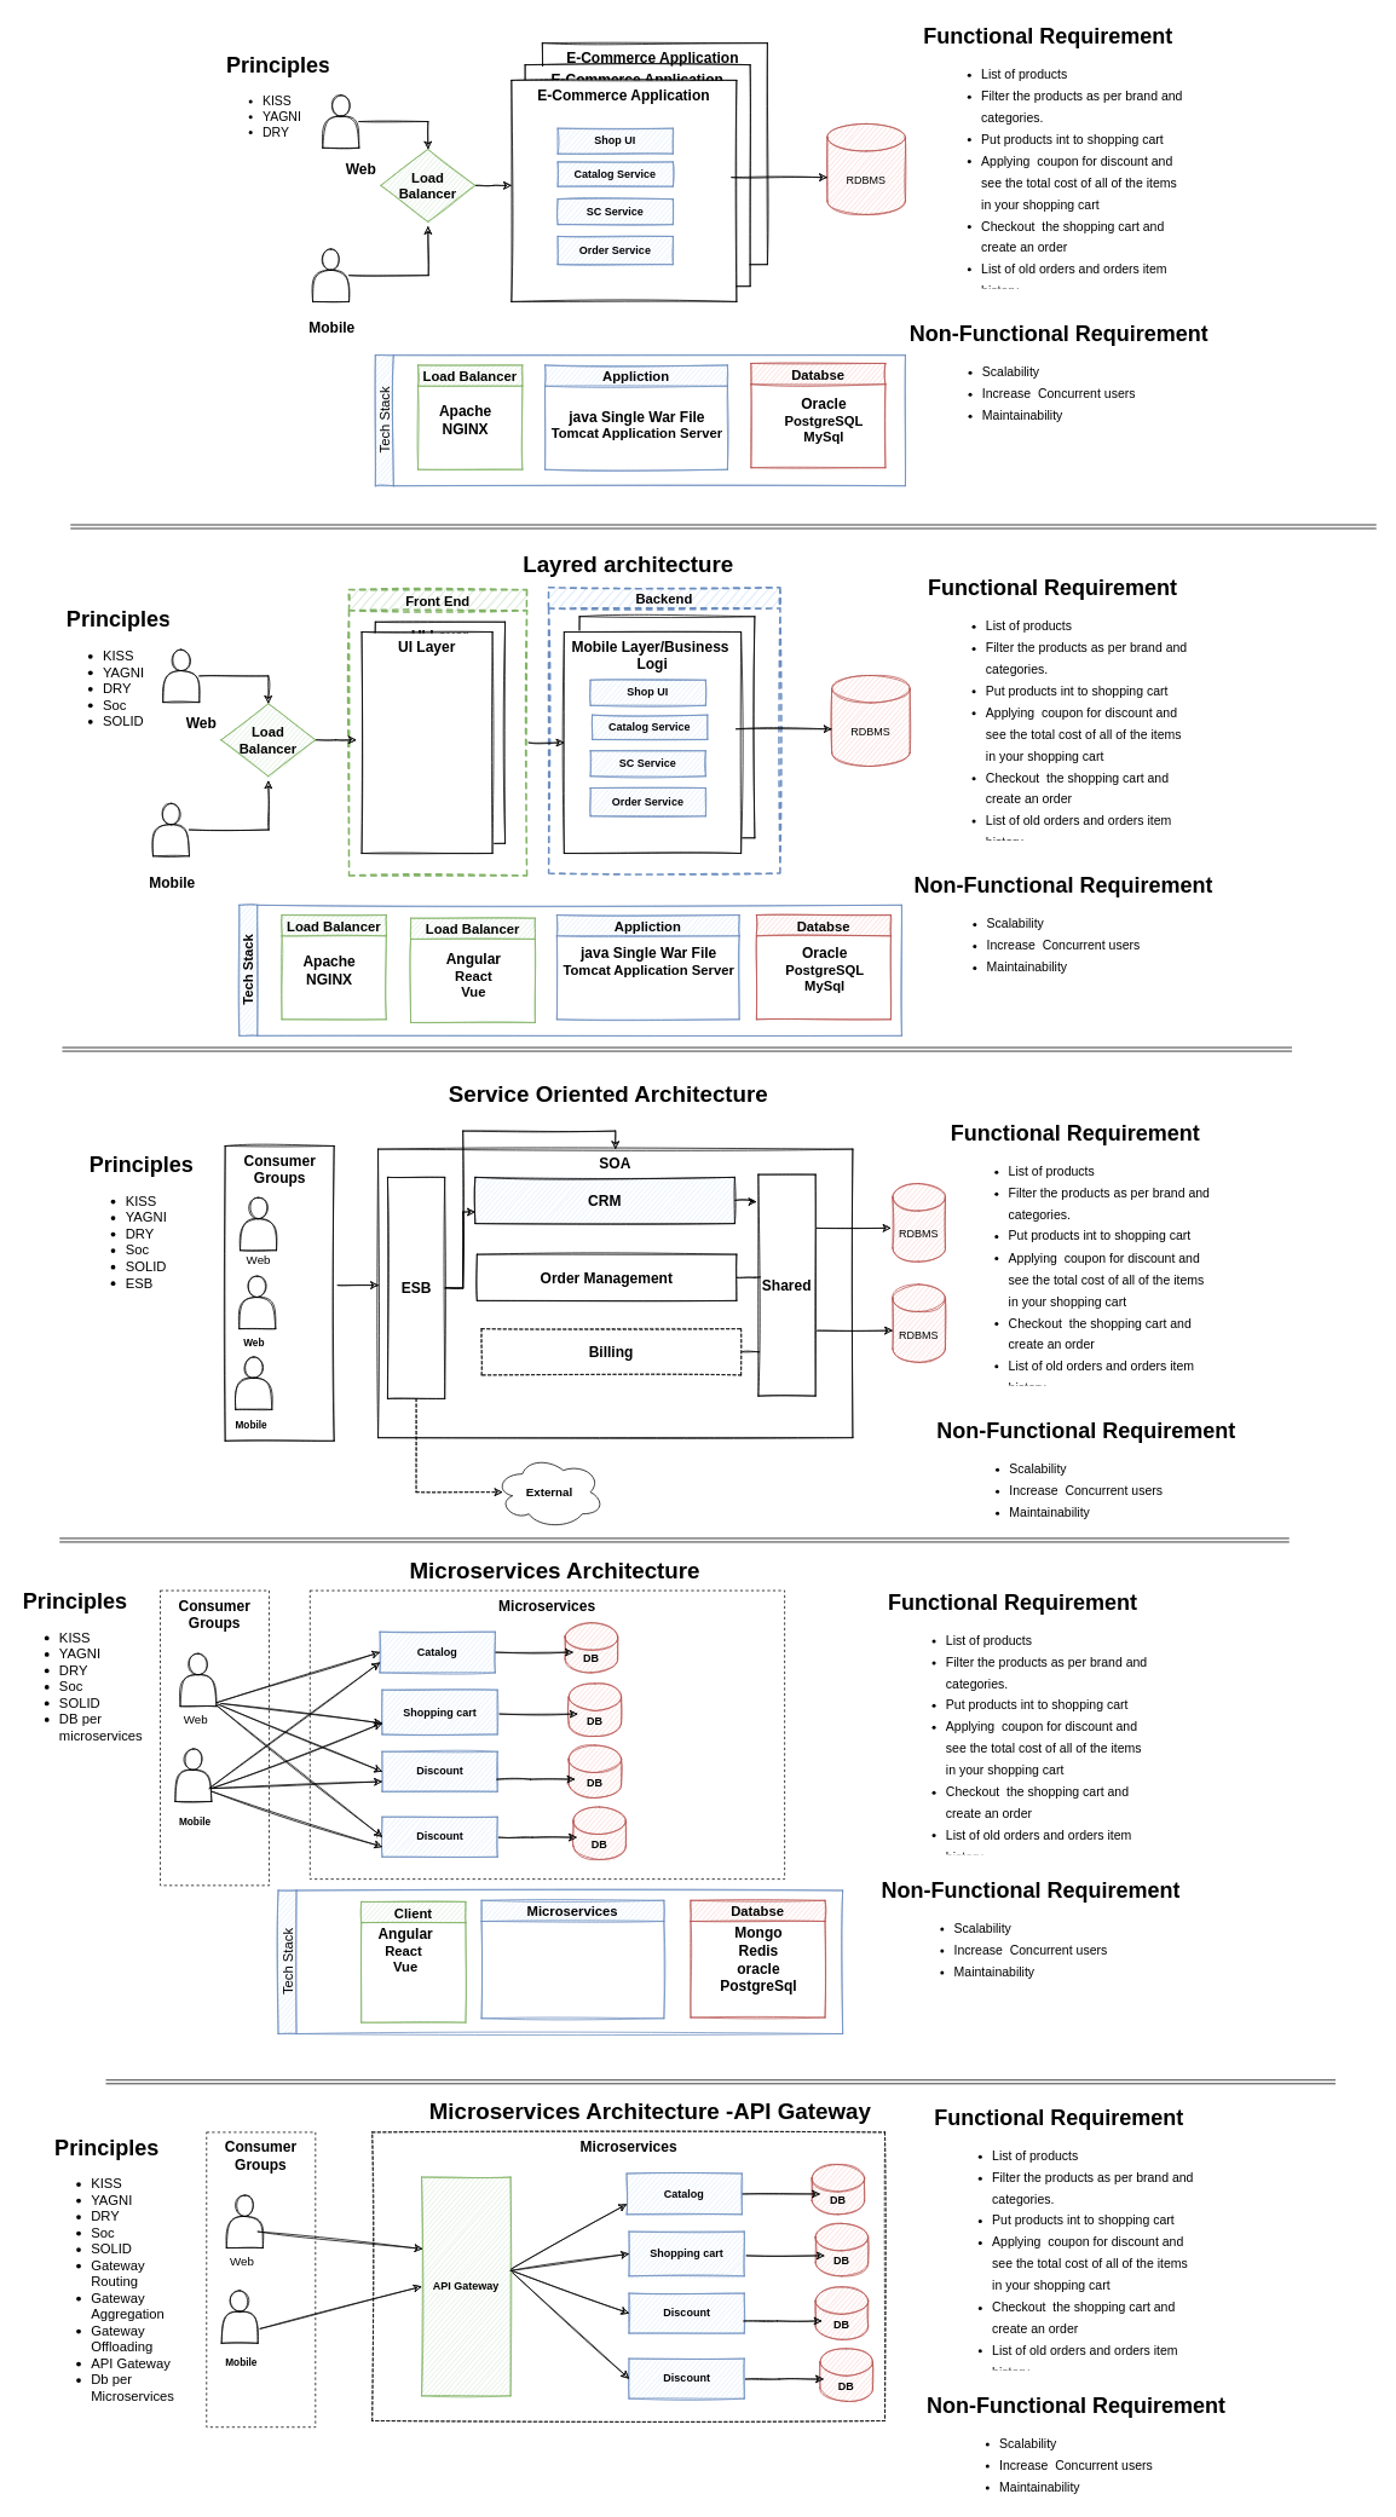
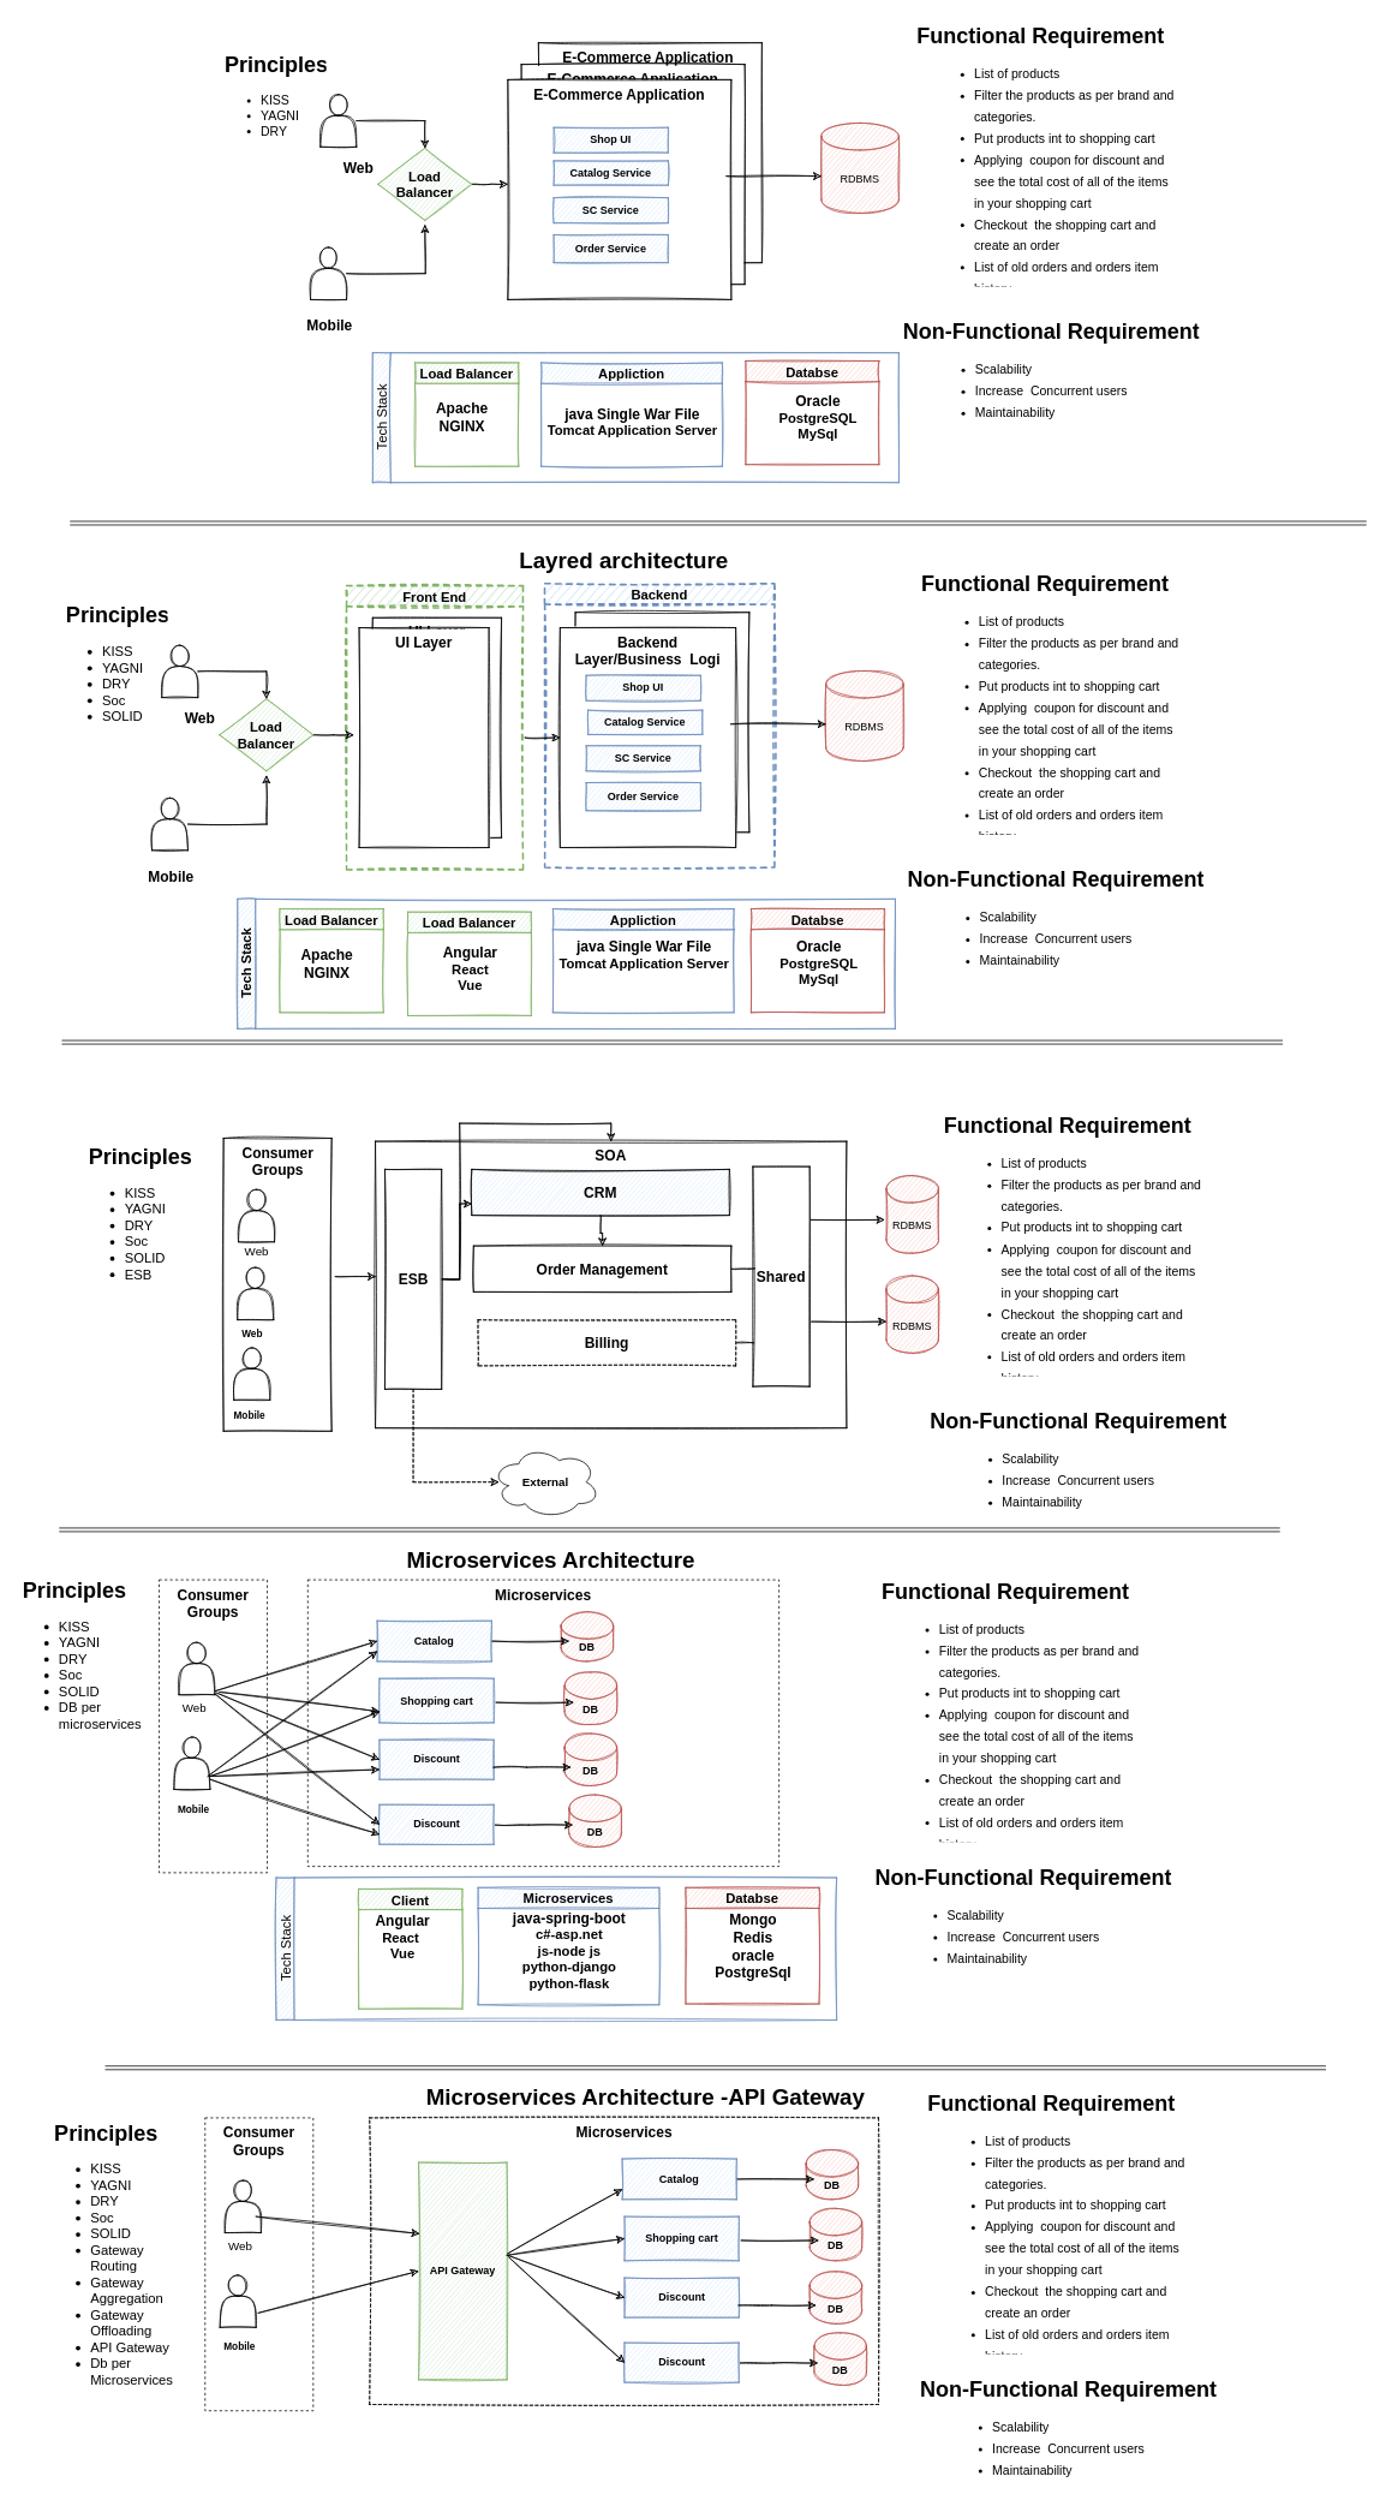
- <mxCell id="41" value="&lt;b&gt;&lt;font style=&quot;font-size: 16px&quot;&gt;Mobile Layer/Business&amp;nbsp; Logi&lt;/font&gt;&lt;/b&gt;" style="rounded=0;whiteSpace=wrap;html=1;sketch=1;align=center;verticalAlign=top;" parent="1" vertex="1"><mxGeometry x="621" y="696" width="195" height="244" as="geometry" /></mxCell>
+ <mxCell id="41" value="&lt;b&gt;&lt;font style=&quot;font-size: 16px&quot;&gt;Backend Layer/Business&amp;nbsp; Logi&lt;/font&gt;&lt;/b&gt;" style="rounded=0;whiteSpace=wrap;html=1;sketch=1;align=center;verticalAlign=top;" parent="1" vertex="1"><mxGeometry x="621" y="696" width="195" height="244" as="geometry" /></mxCell>
- <mxCell id="80" value="&lt;font style=&quot;font-size: 25px&quot;&gt;&lt;b&gt;Service Oriented Architecture&lt;/b&gt;&lt;/font&gt;" style="text;html=1;strokeColor=none;fillColor=none;align=center;verticalAlign=middle;whiteSpace=wrap;rounded=0;sketch=1;" parent="1" vertex="1"><mxGeometry x="475" y="1174" width="390" height="59" as="geometry" /></mxCell>
- <mxCell id="83" style="edgeStyle=orthogonalEdgeStyle;rounded=0;sketch=1;orthogonalLoop=1;jettySize=auto;html=1;entryX=-0.032;entryY=0.123;entryDx=0;entryDy=0;entryPerimeter=0;fontSize=11;" parent="1" source="84" target="86" edge="1"><mxGeometry relative="1" as="geometry" /></mxCell>
+ <mxCell id="83" style="edgeStyle=orthogonalEdgeStyle;rounded=0;sketch=1;orthogonalLoop=1;jettySize=auto;html=1;fontSize=11;" parent="1" source="84" target="91" edge="1"><mxGeometry relative="1" as="geometry" /></mxCell>
+ <mxCell id="130" value="&lt;b&gt;&lt;span style=&quot;font-size: 16px&quot;&gt;java-spring-boot&lt;br&gt;&lt;/span&gt;c#-asp.net&lt;br&gt;js-node js&lt;br&gt;python-django&lt;br&gt;python-flask&lt;/b&gt;" style="text;html=1;align=center;verticalAlign=middle;resizable=0;points=[];autosize=1;fontSize=15;" parent="129" vertex="1"><mxGeometry x="33" y="23" width="135" height="94" as="geometry" /></mxCell>
